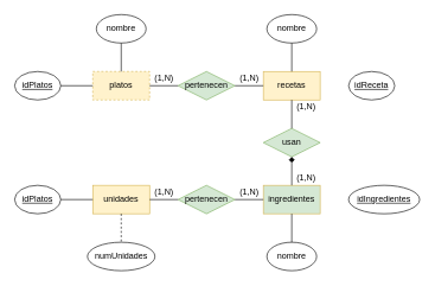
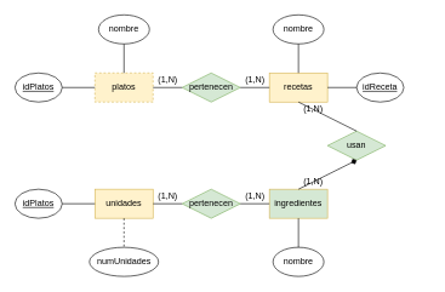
+ <mxCell id="24" value="" style="endArrow=none;html=1;rounded=0;entryX=0;entryY=0.5;entryDx=0;entryDy=0;exitX=1;exitY=0.5;exitDx=0;exitDy=0;" edge="1" parent="1" source="3" target="18"><mxGeometry width="50" height="50" relative="1" as="geometry"><mxPoint x="230" y="140" as="sourcePoint" /><mxPoint x="270" y="140" as="targetPoint" /></mxGeometry></mxCell>
- <mxCell id="7" value="usan" style="rhombus;whiteSpace=wrap;html=1;fillColor=#d5e8d4;strokeColor=#82b366;" vertex="1" parent="1"><mxGeometry x="370" y="180" width="80" height="40" as="geometry" /></mxCell>
+ <mxCell id="7" value="usan" style="rhombus;whiteSpace=wrap;html=1;fillColor=#d5e8d4;strokeColor=#82b366;" vertex="1" parent="1"><mxGeometry x="450" y="180" width="80" height="40" as="geometry" /></mxCell>
- <mxCell id="21" value="&lt;u&gt;idIngredientes&lt;/u&gt;" style="ellipse;whiteSpace=wrap;html=1;" vertex="1" parent="1"><mxGeometry x="490" y="260" width="100" height="40" as="geometry" /></mxCell>
